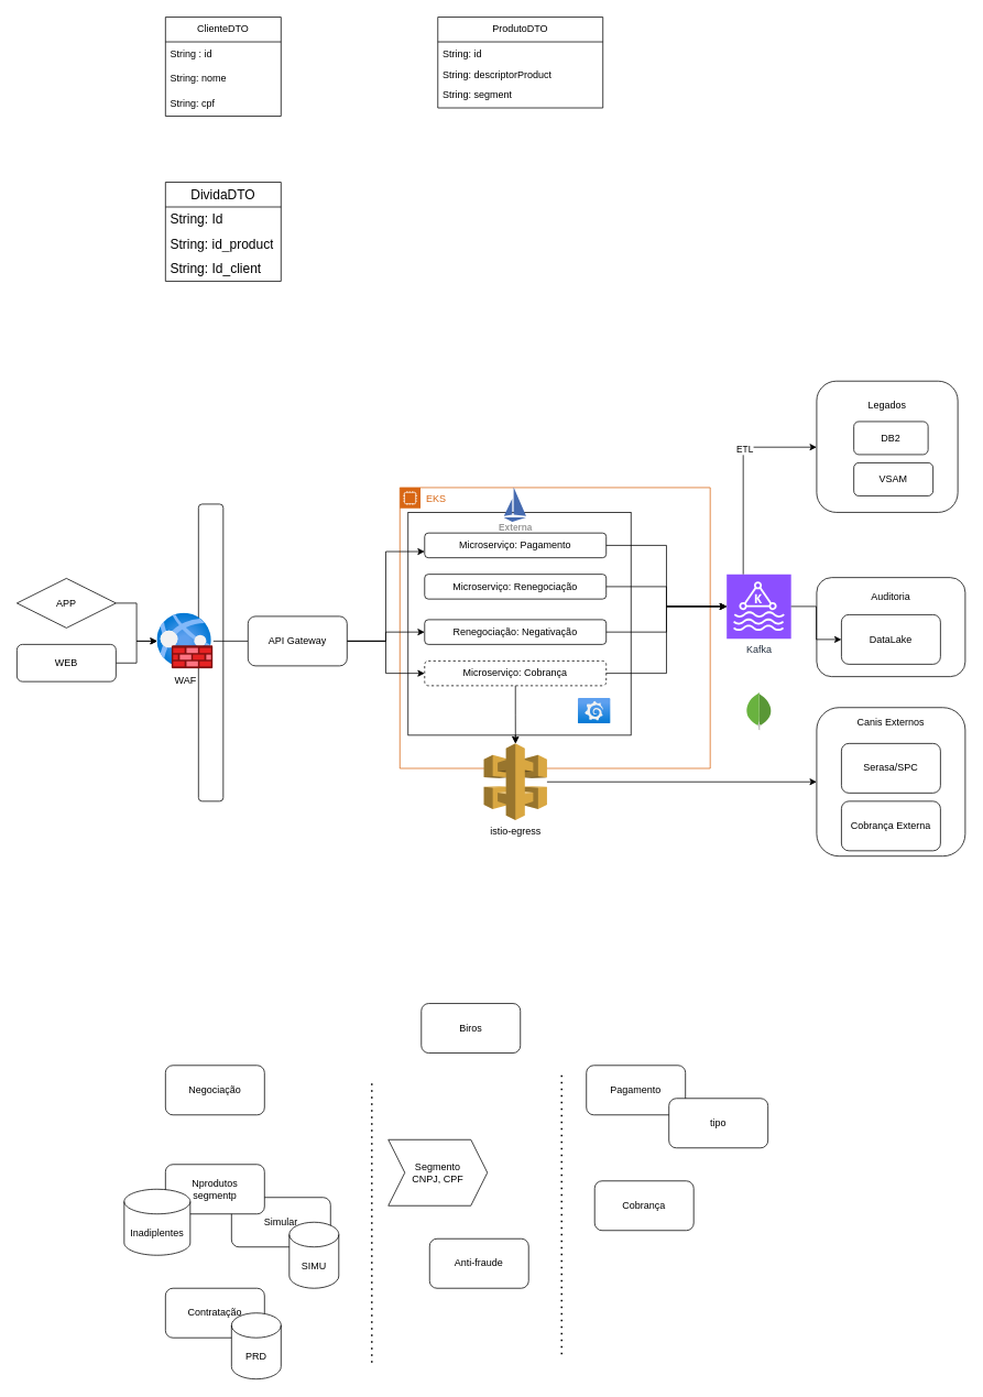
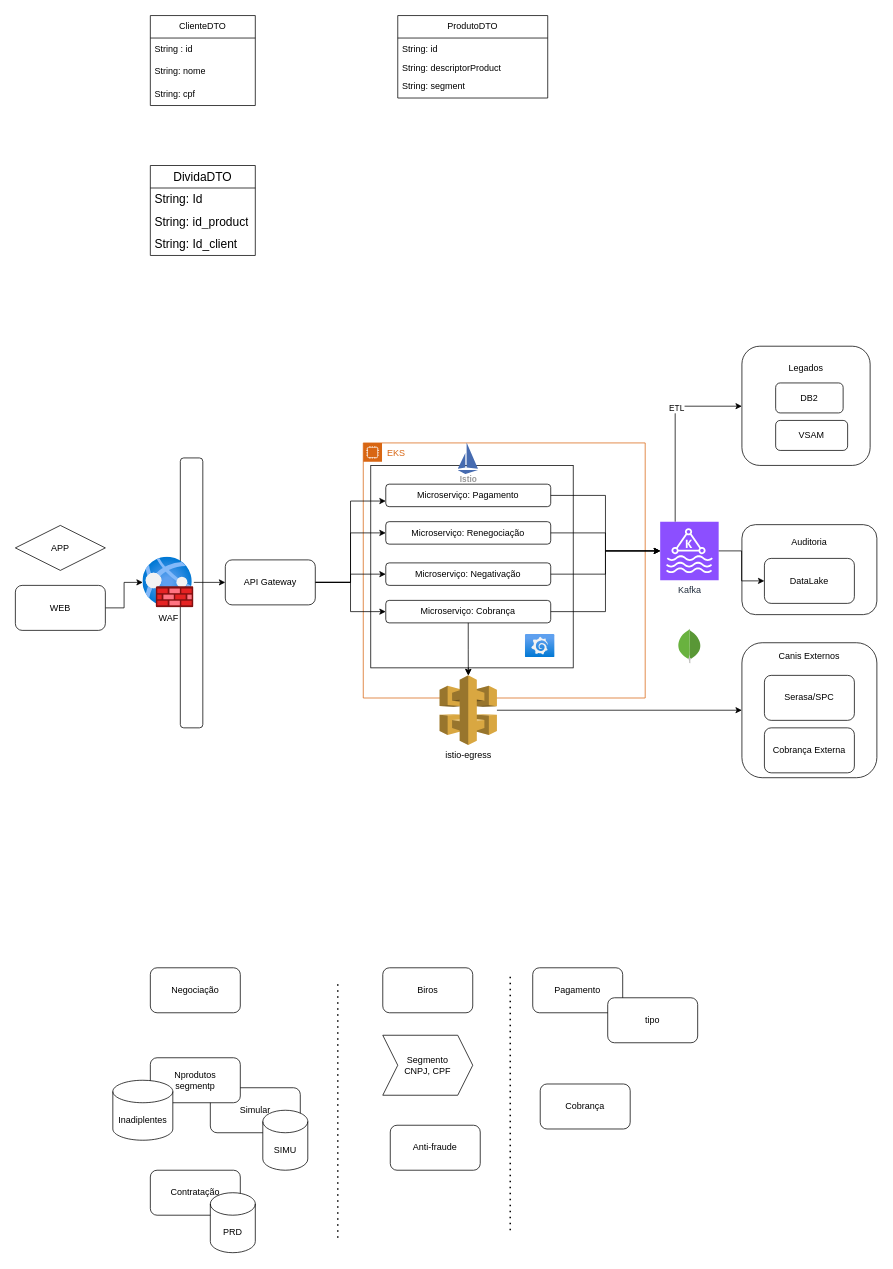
- <mxCell id="15" value="Externa" style="sketch=0;html=1;verticalAlign=top;labelPosition=center;verticalLabelPosition=bottom;align=center;spacingTop=-6;fontSize=11;fontStyle=1;fontColor=#999999;shape=image;aspect=fixed;imageAspect=0;image=data:image/svg+xml,PHN2ZyB4bWxucz0iaHR0cDovL3d3dy53My5vcmcvMjAwMC9zdmciIHhtbG5zOnY9Imh0dHBzOi8vdmVjdGEuaW8vbmFubyIgd2lkdGg9IjE2MCIgaGVpZ2h0PSIyNDAiIHZpZXdCb3g9IjAgMCAxNjAgMjQwIj4mI3hhOwk8c3R5bGUgdHlwZT0idGV4dC9jc3MiPiYjeGE7CS5zdDB7ZmlsbDojNDY2YmIwO30mI3hhOwk8L3N0eWxlPiYjeGE7CTxwYXRoIGNsYXNzPSJzdDAiIGQ9Ik02MCAyNDBMMCAyMTBoMTYwem0wLTE2MEwwIDIwMGw2MC0xMHpNNzAgMHYxOTBsOTAgMTB6Ii8+JiN4YTs8L3N2Zz4=;" parent="4" vertex="1"><mxGeometry x="126.5" width="27" height="42" as="geometry" /></mxCell>
+ <mxCell id="15" value="Istio" style="sketch=0;html=1;verticalAlign=top;labelPosition=center;verticalLabelPosition=bottom;align=center;spacingTop=-6;fontSize=11;fontStyle=1;fontColor=#999999;shape=image;aspect=fixed;imageAspect=0;image=data:image/svg+xml,PHN2ZyB4bWxucz0iaHR0cDovL3d3dy53My5vcmcvMjAwMC9zdmciIHhtbG5zOnY9Imh0dHBzOi8vdmVjdGEuaW8vbmFubyIgd2lkdGg9IjE2MCIgaGVpZ2h0PSIyNDAiIHZpZXdCb3g9IjAgMCAxNjAgMjQwIj4mI3hhOwk8c3R5bGUgdHlwZT0idGV4dC9jc3MiPiYjeGE7CS5zdDB7ZmlsbDojNDY2YmIwO30mI3hhOwk8L3N0eWxlPiYjeGE7CTxwYXRoIGNsYXNzPSJzdDAiIGQ9Ik02MCAyNDBMMCAyMTBoMTYwem0wLTE2MEwwIDIwMGw2MC0xMHpNNzAgMHYxOTBsOTAgMTB6Ii8+JiN4YTs8L3N2Zz4=;" parent="4" vertex="1"><mxGeometry x="126.5" width="27" height="42" as="geometry" /></mxCell>
+ <mxCell id="41" style="edgeStyle=orthogonalEdgeStyle;rounded=0;orthogonalLoop=1;jettySize=auto;html=1;entryX=0;entryY=0.5;entryDx=0;entryDy=0;" parent="1" source="44" target="8" edge="1"><mxGeometry relative="1" as="geometry" /></mxCell>
- <mxCell id="33" style="edgeStyle=orthogonalEdgeStyle;rounded=0;orthogonalLoop=1;jettySize=auto;html=1;" parent="1" source="34" target="39" edge="1"><mxGeometry relative="1" as="geometry" /></mxCell>
- <mxCell id="7" value="Renegociação: Negativação" style="rounded=1;whiteSpace=wrap;html=1;" parent="4" vertex="1"><mxGeometry x="30" y="160" width="220" height="30" as="geometry" /></mxCell>
+ <mxCell id="7" value="Microserviço: Negativação" style="rounded=1;whiteSpace=wrap;html=1;" parent="4" vertex="1"><mxGeometry x="30" y="160" width="220" height="30" as="geometry" /></mxCell>
- <mxCell id="38" style="edgeStyle=orthogonalEdgeStyle;rounded=0;orthogonalLoop=1;jettySize=auto;html=1;endArrow=none;" parent="1" source="39" target="44" edge="1"><mxGeometry relative="1" as="geometry" /></mxCell>
+ <mxCell id="38" style="edgeStyle=orthogonalEdgeStyle;rounded=0;orthogonalLoop=1;jettySize=auto;html=1;" parent="1" source="39" target="44" edge="1"><mxGeometry relative="1" as="geometry" /></mxCell>
- <mxCell id="36" value="WEB" style="rounded=1;whiteSpace=wrap;html=1;" parent="1" vertex="1"><mxGeometry x="20" y="780" width="120" height="45" as="geometry" /></mxCell>
+ <mxCell id="36" value="WEB" style="rounded=1;whiteSpace=wrap;html=1;" parent="1" vertex="1"><mxGeometry x="20" y="780" width="120" height="60" as="geometry" /></mxCell>
- <mxCell id="9" value="Microserviço: Cobrança" style="rounded=1;whiteSpace=wrap;html=1;dashed=1;" parent="4" vertex="1"><mxGeometry x="30" y="210" width="220" height="30" as="geometry" /></mxCell>
+ <mxCell id="9" value="Microserviço: Cobrança" style="rounded=1;whiteSpace=wrap;html=1;" parent="4" vertex="1"><mxGeometry x="30" y="210" width="220" height="30" as="geometry" /></mxCell>
- <mxCell id="18" value="Biros" style="rounded=1;whiteSpace=wrap;html=1;" parent="1" vertex="1"><mxGeometry x="510" y="1215" width="120" height="60" as="geometry" /></mxCell>
+ <mxCell id="18" value="Biros" style="rounded=1;whiteSpace=wrap;html=1;" parent="1" vertex="1"><mxGeometry x="510" y="1290" width="120" height="60" as="geometry" /></mxCell>
- <mxCell id="30" value="Segmento&lt;br&gt;CNPJ, CPF" style="shape=step;perimeter=stepPerimeter;whiteSpace=wrap;html=1;fixedSize=1;" parent="1" vertex="1"><mxGeometry x="470" y="1380" width="120" height="80" as="geometry" /></mxCell>
+ <mxCell id="30" value="Segmento&lt;br&gt;CNPJ, CPF" style="shape=step;perimeter=stepPerimeter;whiteSpace=wrap;html=1;fixedSize=1;" parent="1" vertex="1"><mxGeometry x="510" y="1380" width="120" height="80" as="geometry" /></mxCell>
- <mxCell id="26" value="Cobrança" style="rounded=1;whiteSpace=wrap;html=1;" parent="1" vertex="1"><mxGeometry x="720" y="1430" width="120" height="60" as="geometry" /></mxCell>
+ <mxCell id="26" value="Cobrança" style="rounded=1;whiteSpace=wrap;html=1;" parent="1" vertex="1"><mxGeometry x="720" y="1445" width="120" height="60" as="geometry" /></mxCell>
